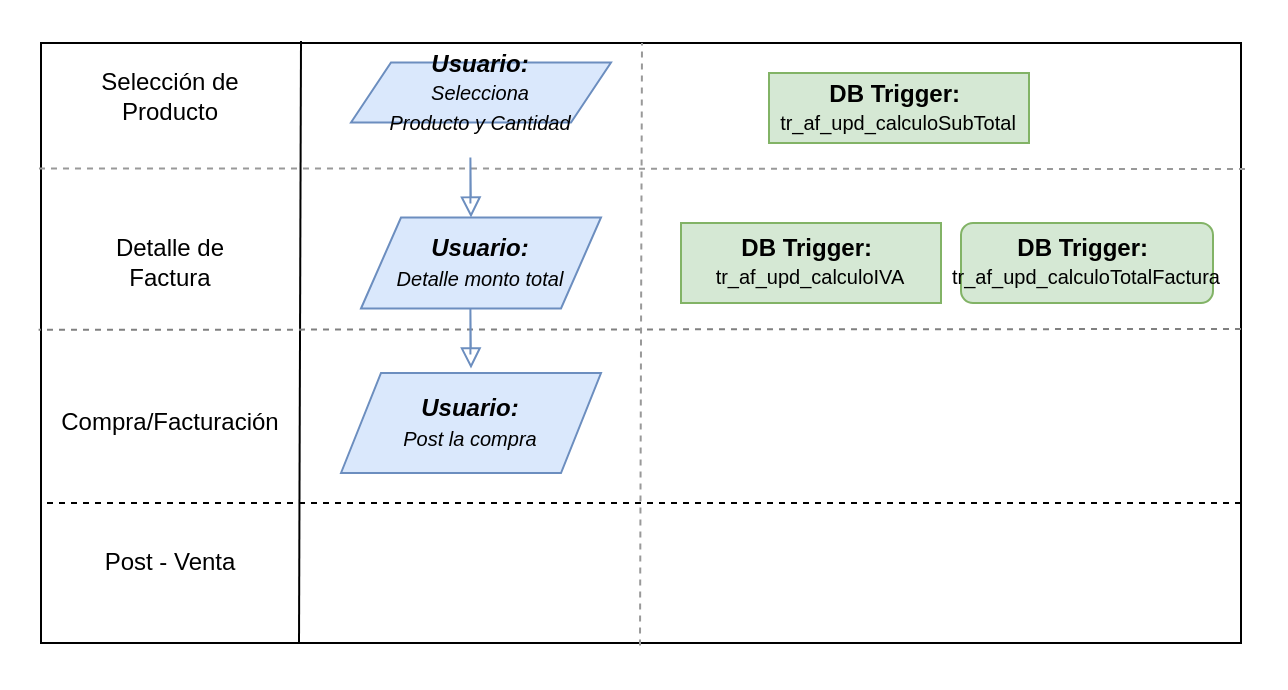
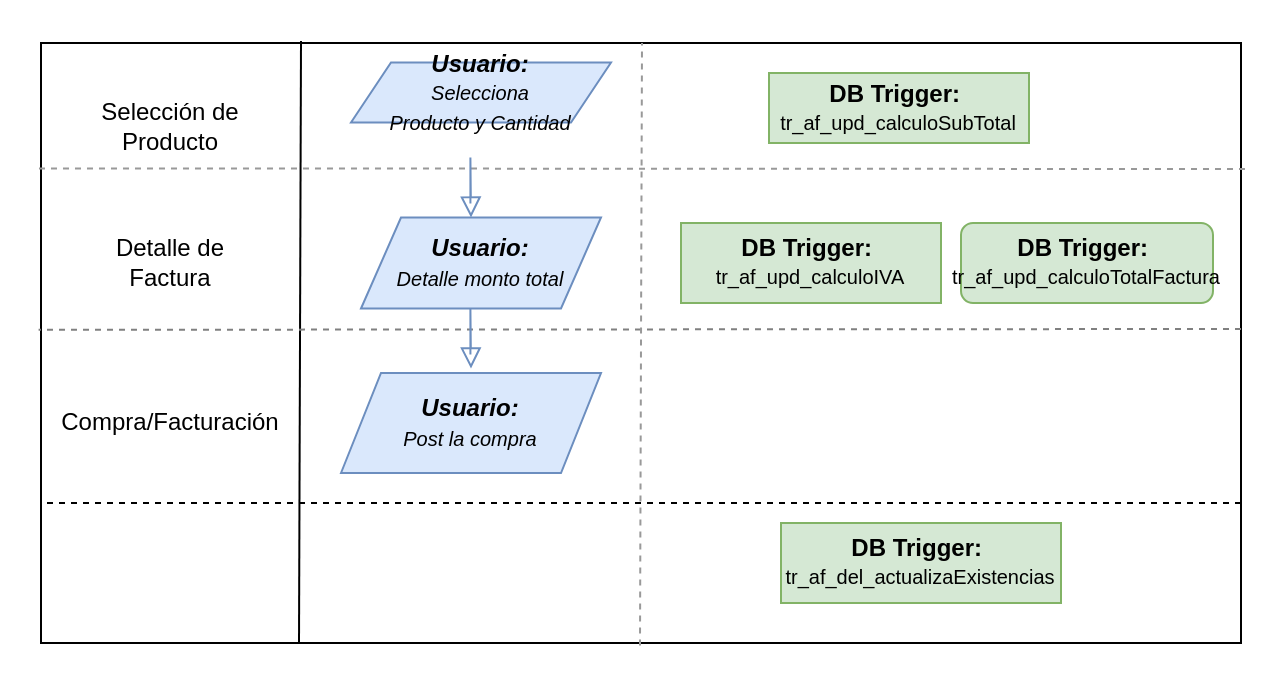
- <mxCell id="7" value="Selección de Producto" style="text;html=1;strokeColor=none;fillColor=none;align=center;verticalAlign=middle;whiteSpace=wrap;rounded=0;" parent="1" vertex="1"><mxGeometry x="40" y="38.25" width="90" height="20" as="geometry" /></mxCell>
+ <mxCell id="7" value="Selección de Producto" style="text;html=1;strokeColor=none;fillColor=none;align=center;verticalAlign=middle;whiteSpace=wrap;rounded=0;" parent="1" vertex="1"><mxGeometry x="40" y="53.25" width="90" height="20" as="geometry" /></mxCell>
- <mxCell id="10" value="Post - Venta" style="text;html=1;strokeColor=none;fillColor=none;align=center;verticalAlign=middle;whiteSpace=wrap;rounded=0;" parent="1" vertex="1"><mxGeometry x="40" y="271" width="90" height="20" as="geometry" /></mxCell>
+ <mxCell id="11" value="&lt;b&gt;DB Trigger:&amp;nbsp;&lt;/b&gt;&lt;br&gt;&lt;span style=&quot;line-height: 107% ; font-family: &amp;#34;calibri&amp;#34; , sans-serif&quot;&gt;&lt;font style=&quot;font-size: 10px&quot;&gt;tr_af_del_actualizaExistencias&lt;/font&gt;&lt;/span&gt;" style="rounded=0;whiteSpace=wrap;html=1;fillColor=#d5e8d4;strokeColor=#82b366;" parent="1" vertex="1"><mxGeometry x="390" y="261" width="140" height="40" as="geometry" /></mxCell>
